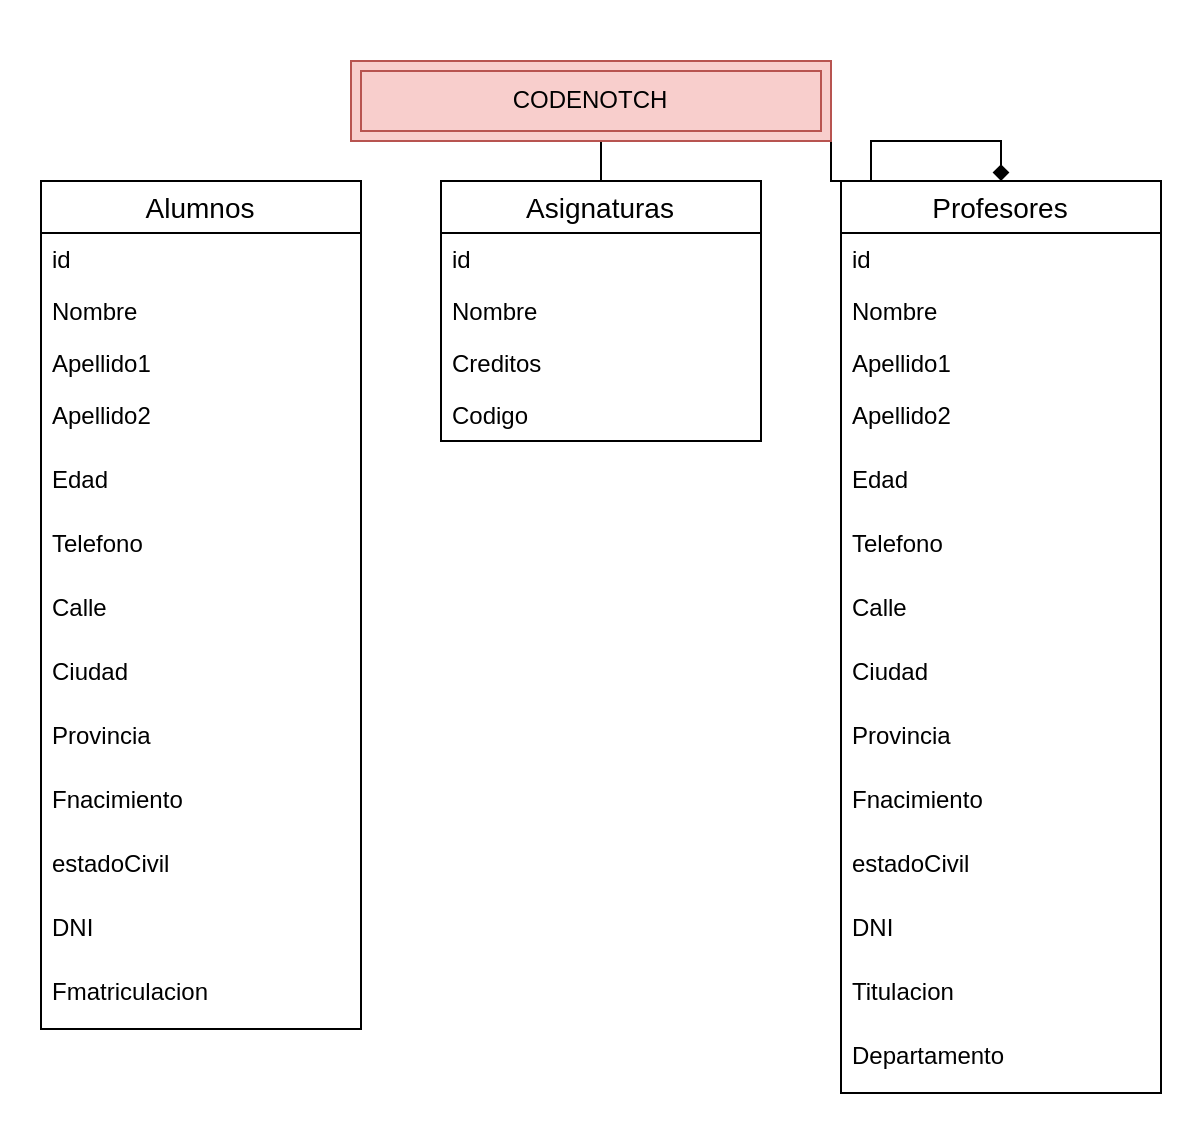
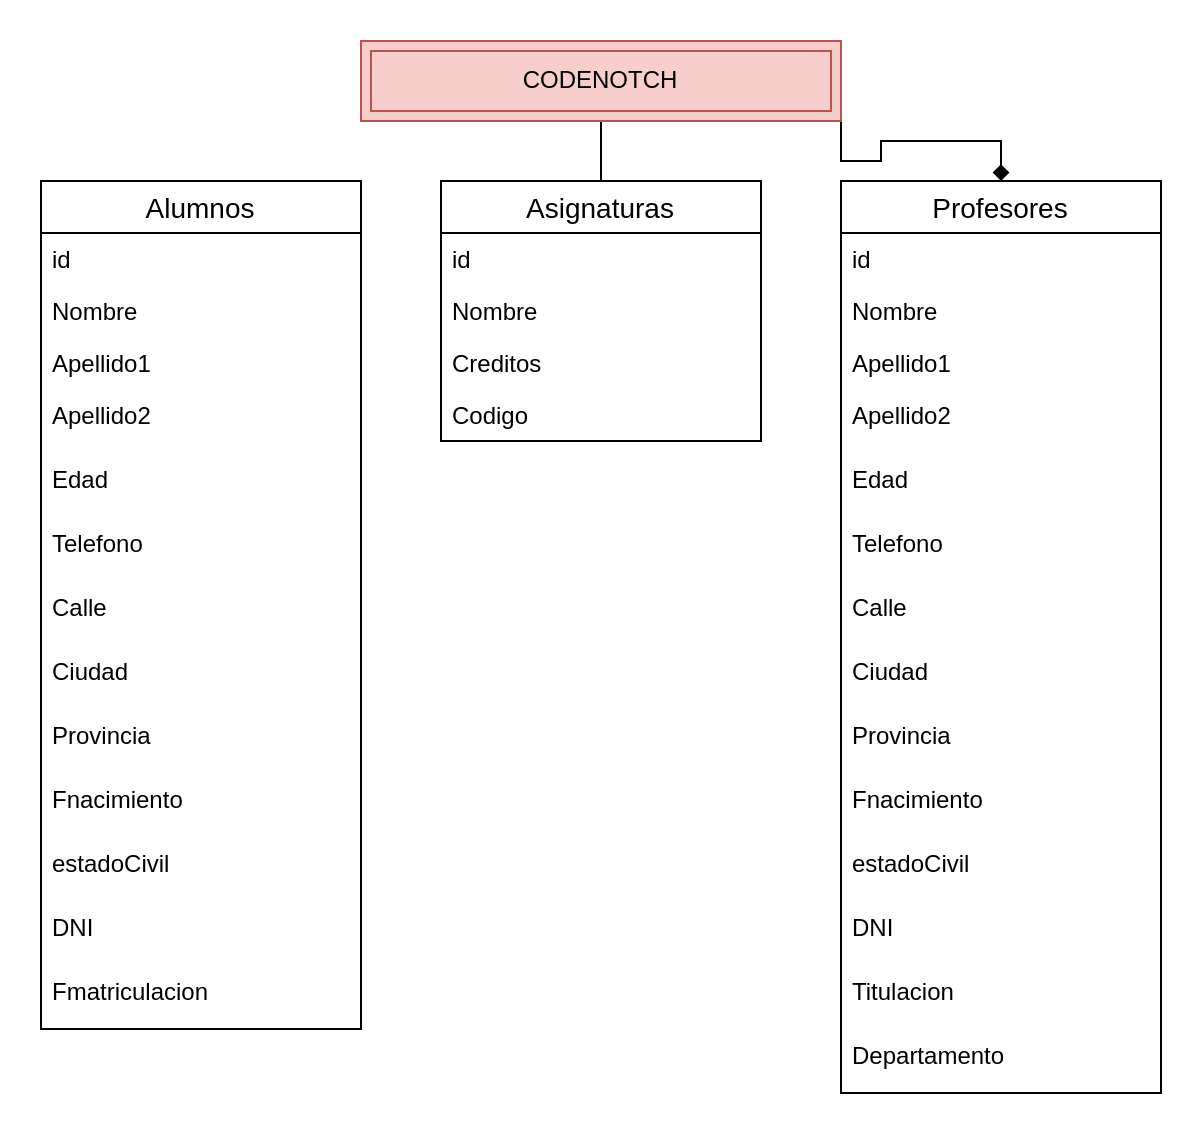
- <mxCell id="4" value="CODENOTCH" style="shape=ext;margin=3;double=1;whiteSpace=wrap;html=1;align=center;fillColor=#f8cecc;strokeColor=#b85450;" vertex="1" parent="1"><mxGeometry x="175" y="30" width="240" height="40" as="geometry" /></mxCell>
+ <mxCell id="4" value="CODENOTCH" style="shape=ext;margin=3;double=1;whiteSpace=wrap;html=1;align=center;fillColor=#f8cecc;strokeColor=#b85450;" vertex="1" parent="1"><mxGeometry x="180" y="20" width="240" height="40" as="geometry" /></mxCell>
